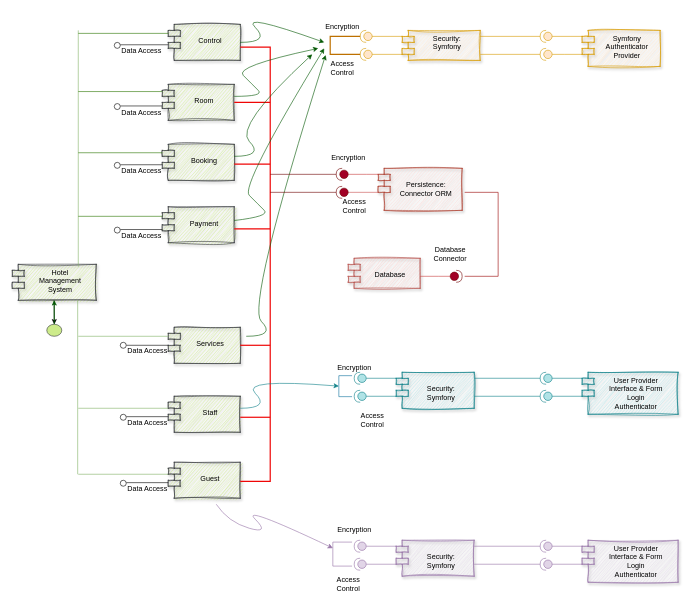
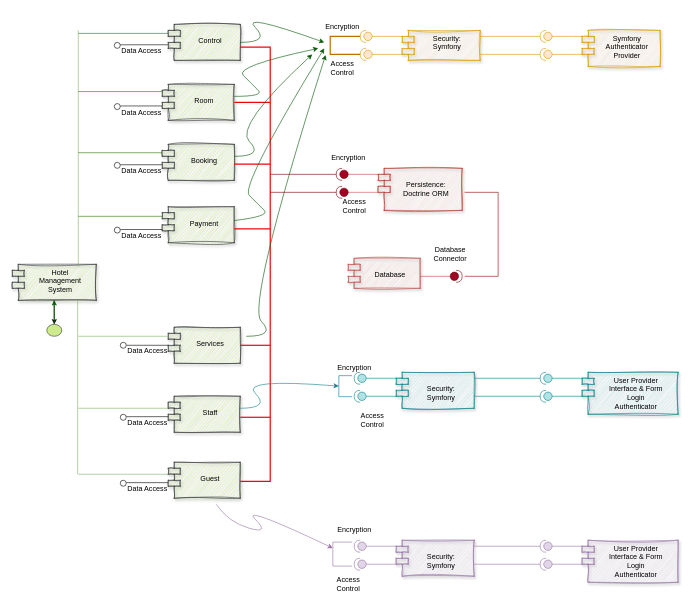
- <mxCell id="71" value="&lt;br&gt;Persistence:&lt;br&gt;Connector ORM" style="shape=module;align=left;spacingLeft=20;align=center;verticalAlign=top;whiteSpace=wrap;html=1;sketch=1;curveFitting=1;jiggle=2;shadow=1;fillColor=#fad9d5;strokeColor=#ae4132;" vertex="1" parent="1"><mxGeometry x="630" y="280" width="140" height="70" as="geometry" /></mxCell>
+ <mxCell id="71" value="&lt;br&gt;Persistence:&lt;br&gt;Doctrine ORM" style="shape=module;align=left;spacingLeft=20;align=center;verticalAlign=top;whiteSpace=wrap;html=1;sketch=1;curveFitting=1;jiggle=2;shadow=1;fillColor=#fad9d5;strokeColor=#ae4132;" vertex="1" parent="1"><mxGeometry x="630" y="280" width="140" height="70" as="geometry" /></mxCell>
